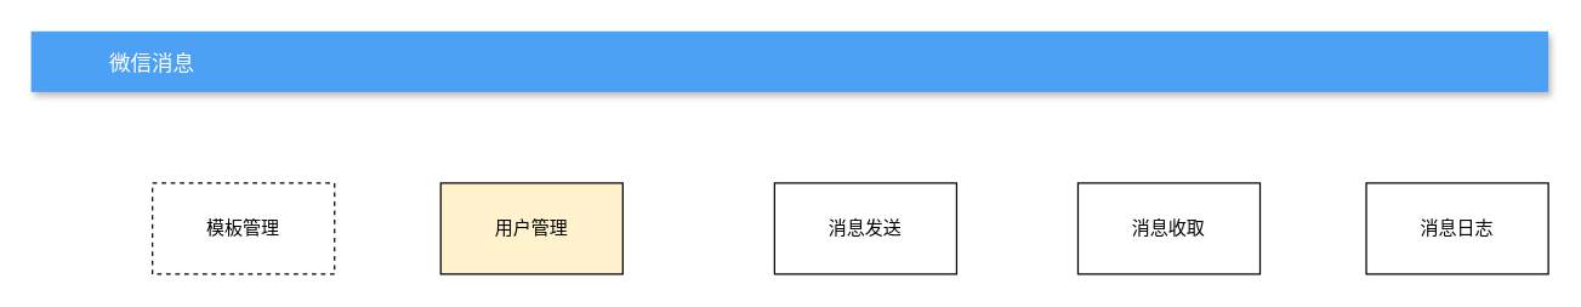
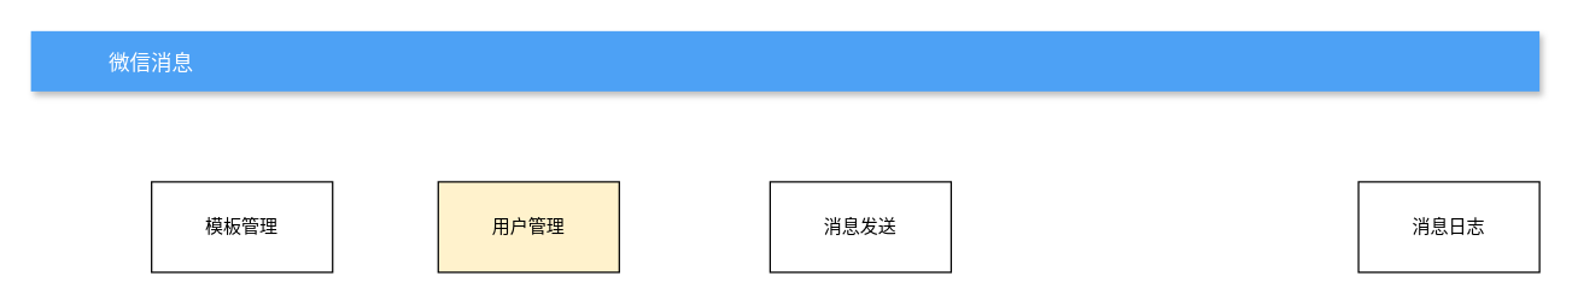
- <mxCell id="3" value="模板管理" style="rounded=0;whiteSpace=wrap;html=1;dashed=1;" vertex="1" parent="1"><mxGeometry x="100" y="120" width="120" height="60" as="geometry" /></mxCell>
+ <mxCell id="3" value="模板管理" style="rounded=0;whiteSpace=wrap;html=1;" vertex="1" parent="1"><mxGeometry x="100" y="120" width="120" height="60" as="geometry" /></mxCell>
- <mxCell id="7" value="消息收取" style="rounded=0;whiteSpace=wrap;html=1;" vertex="1" parent="1"><mxGeometry x="710" y="120" width="120" height="60" as="geometry" /></mxCell>
